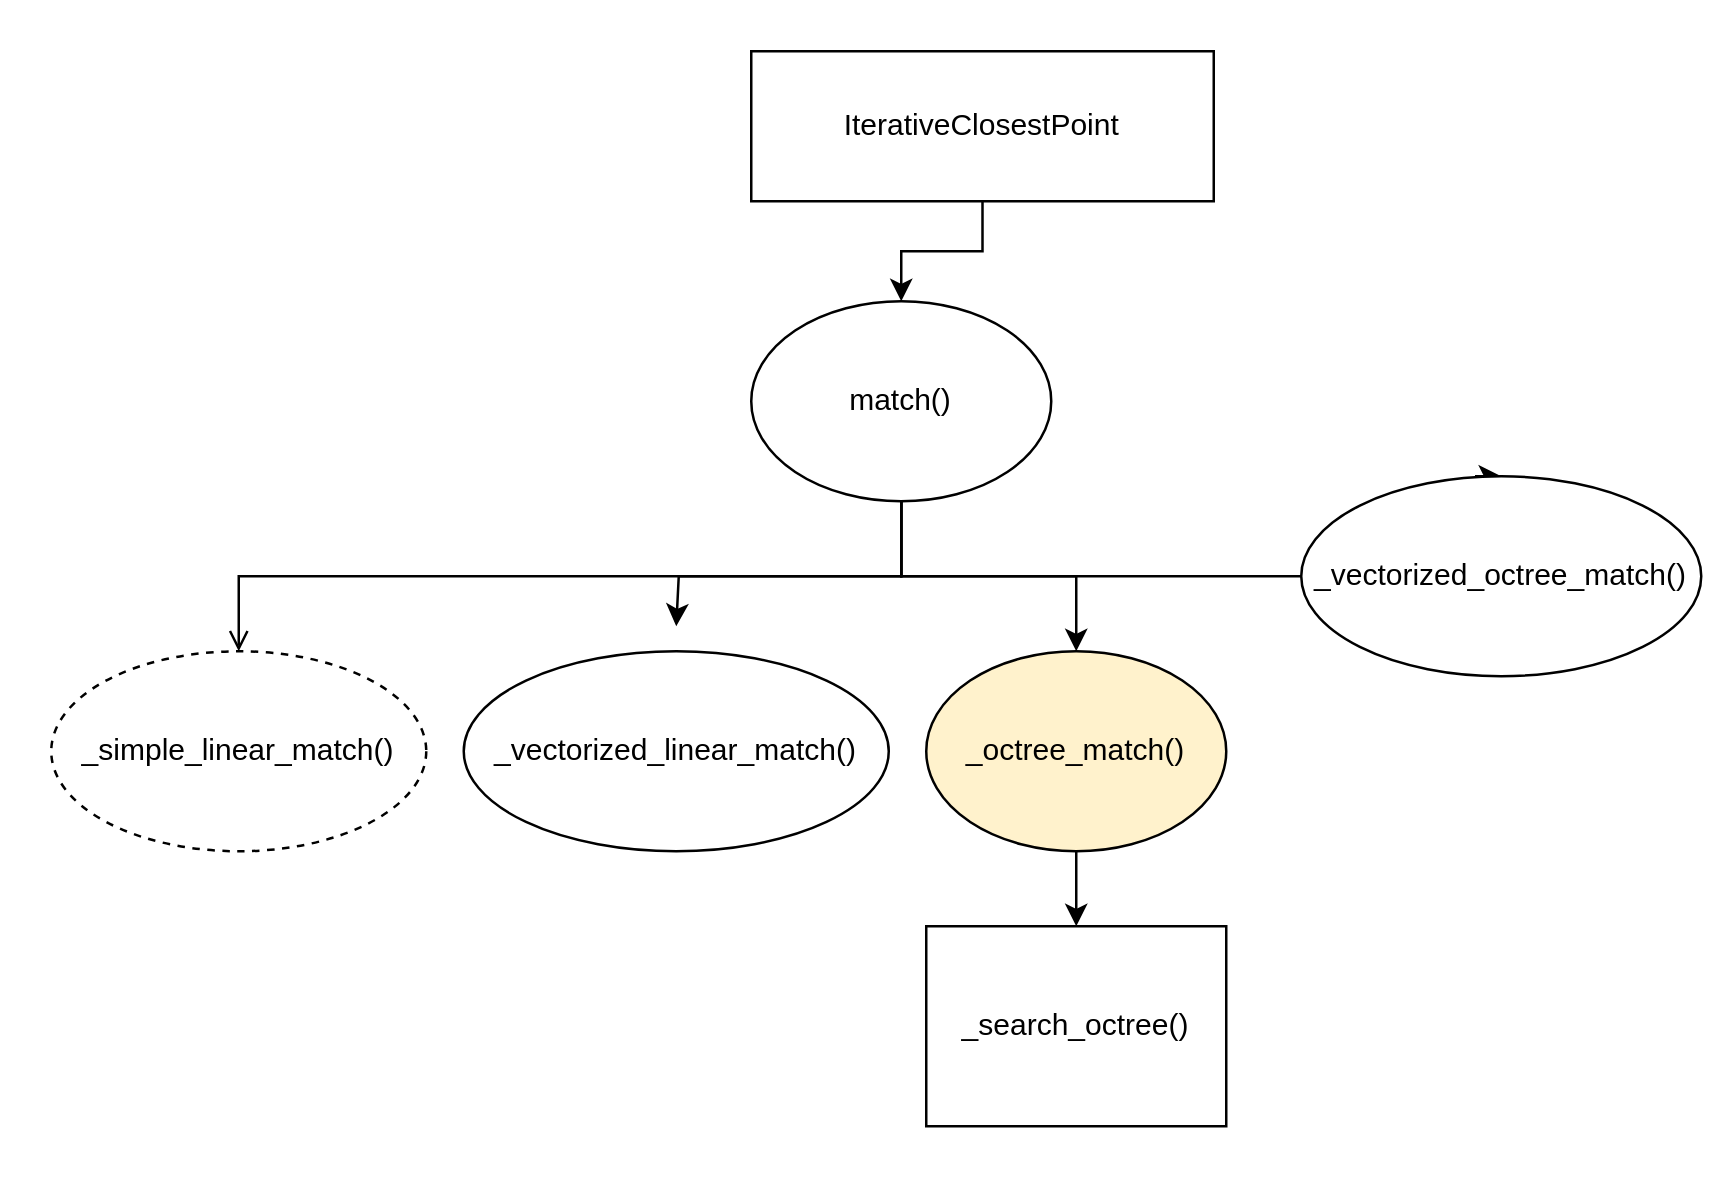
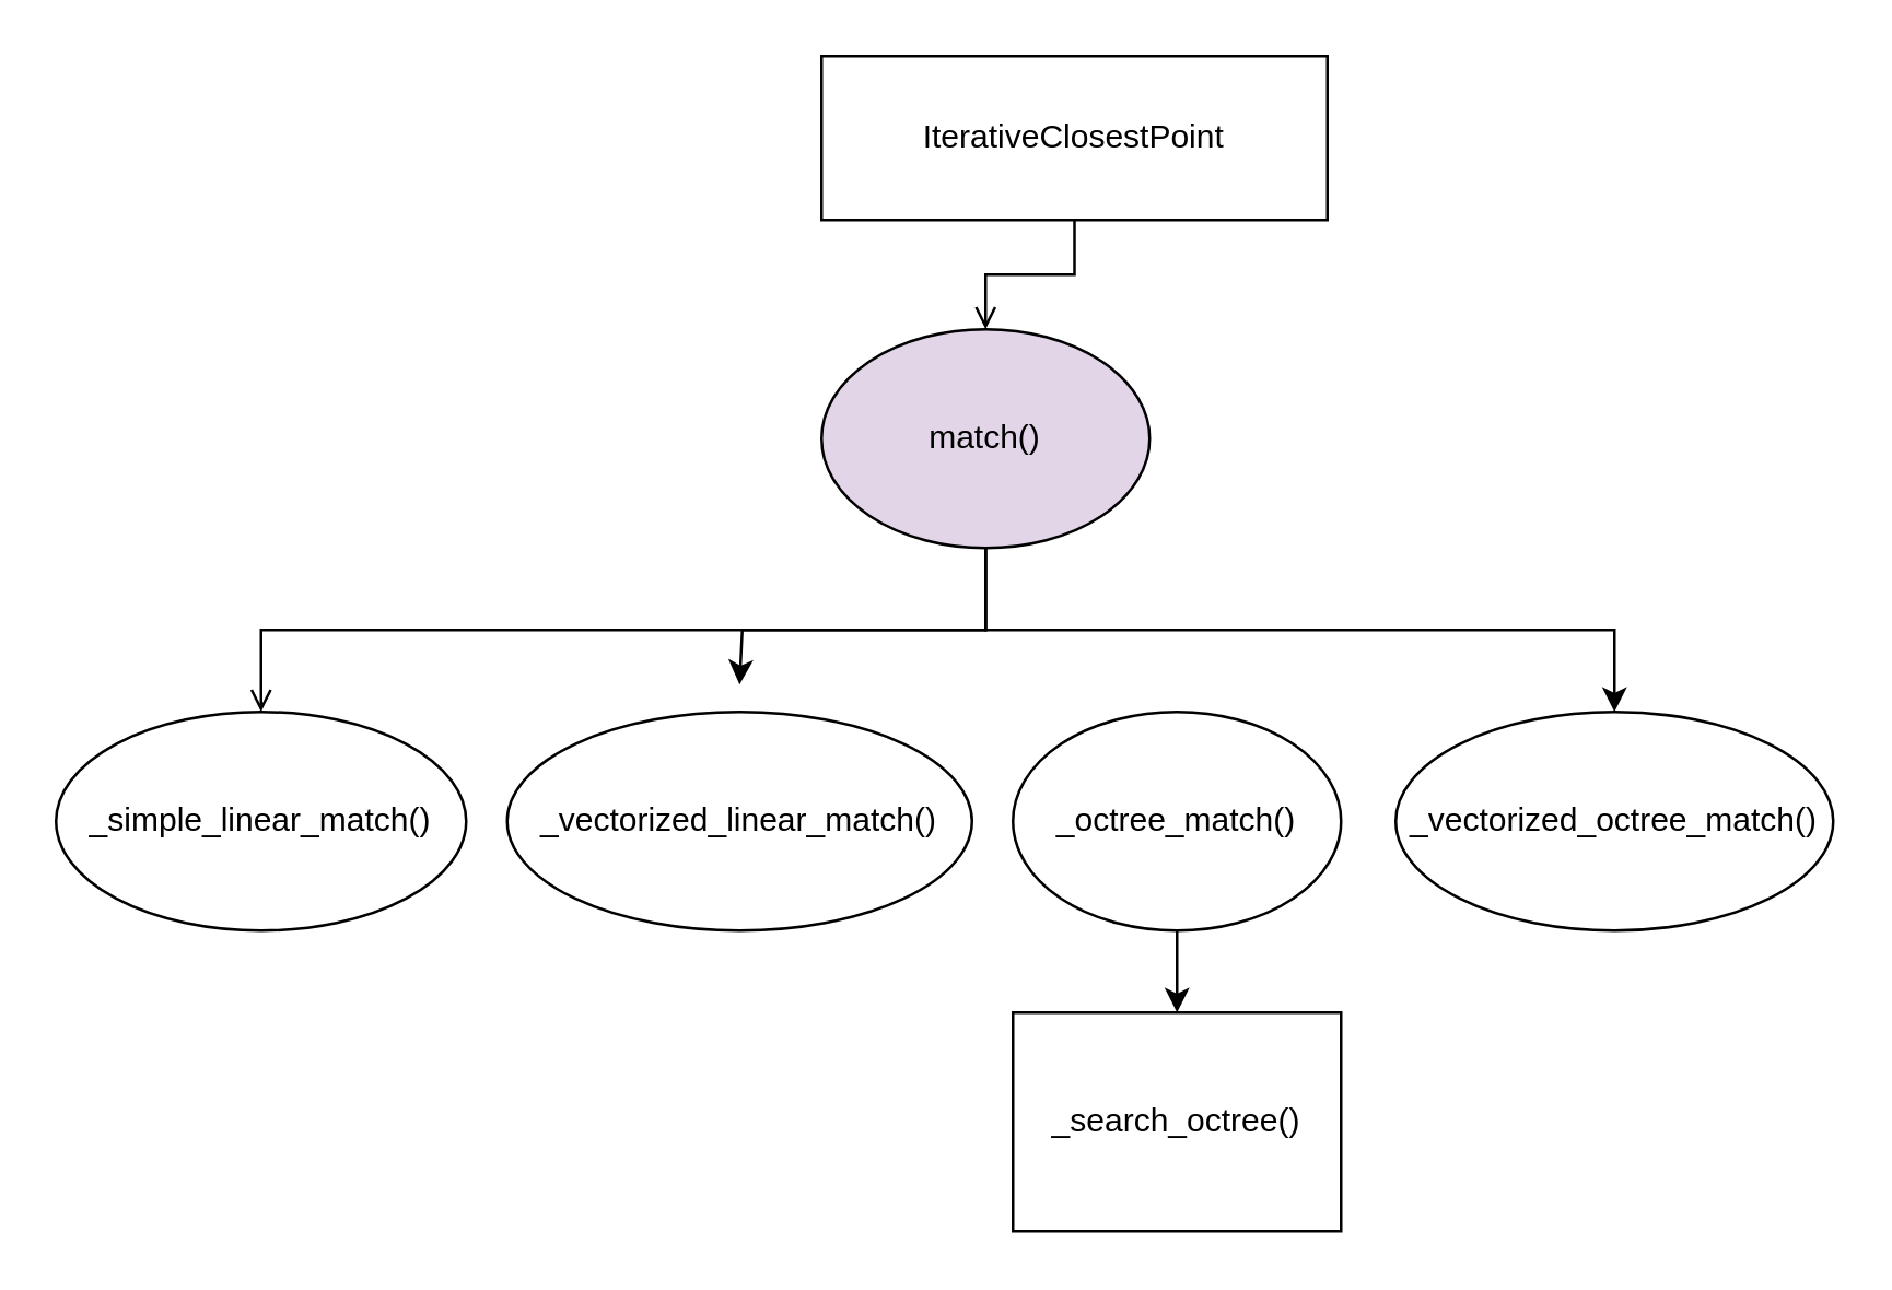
- <mxCell id="2" value="" style="edgeStyle=orthogonalEdgeStyle;rounded=0;orthogonalLoop=1;jettySize=auto;html=1;" edge="1" parent="1" source="3" target="8"><mxGeometry relative="1" as="geometry" /></mxCell>
+ <mxCell id="2" value="" style="edgeStyle=orthogonalEdgeStyle;rounded=0;orthogonalLoop=1;jettySize=auto;html=1;endArrow=open;" edge="1" parent="1" source="3" target="8"><mxGeometry relative="1" as="geometry" /></mxCell>
- <mxCell id="8" value="match()" style="ellipse;whiteSpace=wrap;html=1;" vertex="1" parent="1"><mxGeometry x="300" y="120" width="120" height="80" as="geometry" /></mxCell>
+ <mxCell id="8" value="match()" style="ellipse;whiteSpace=wrap;html=1;fillColor=#e1d5e7;" vertex="1" parent="1"><mxGeometry x="300" y="120" width="120" height="80" as="geometry" /></mxCell>
- <mxCell id="14" value="_vectorized_octree_match()" style="ellipse;whiteSpace=wrap;html=1;" vertex="1" parent="1"><mxGeometry x="520" y="190" width="160" height="80" as="geometry" /></mxCell>
+ <mxCell id="14" value="_vectorized_octree_match()" style="ellipse;whiteSpace=wrap;html=1;" vertex="1" parent="1"><mxGeometry x="510" y="260" width="160" height="80" as="geometry" /></mxCell>
- <mxCell id="6" style="edgeStyle=orthogonalEdgeStyle;rounded=0;orthogonalLoop=1;jettySize=auto;html=1;" edge="1" parent="1" source="8" target="11"><mxGeometry relative="1" as="geometry"><Array as="points"><mxPoint x="360" y="230" /><mxPoint x="430" y="230" /></Array></mxGeometry></mxCell>
- <mxCell id="12" value="_simple_linear_match()" style="ellipse;whiteSpace=wrap;html=1;dashed=1;" vertex="1" parent="1"><mxGeometry x="20" y="260" width="150" height="80" as="geometry" /></mxCell>
+ <mxCell id="12" value="_simple_linear_match()" style="ellipse;whiteSpace=wrap;html=1;" vertex="1" parent="1"><mxGeometry x="20" y="260" width="150" height="80" as="geometry" /></mxCell>
- <mxCell id="11" value="_octree_match()" style="ellipse;whiteSpace=wrap;html=1;fillColor=#fff2cc;" vertex="1" parent="1"><mxGeometry x="370" y="260" width="120" height="80" as="geometry" /></mxCell>
+ <mxCell id="11" value="_octree_match()" style="ellipse;whiteSpace=wrap;html=1;" vertex="1" parent="1"><mxGeometry x="370" y="260" width="120" height="80" as="geometry" /></mxCell>
